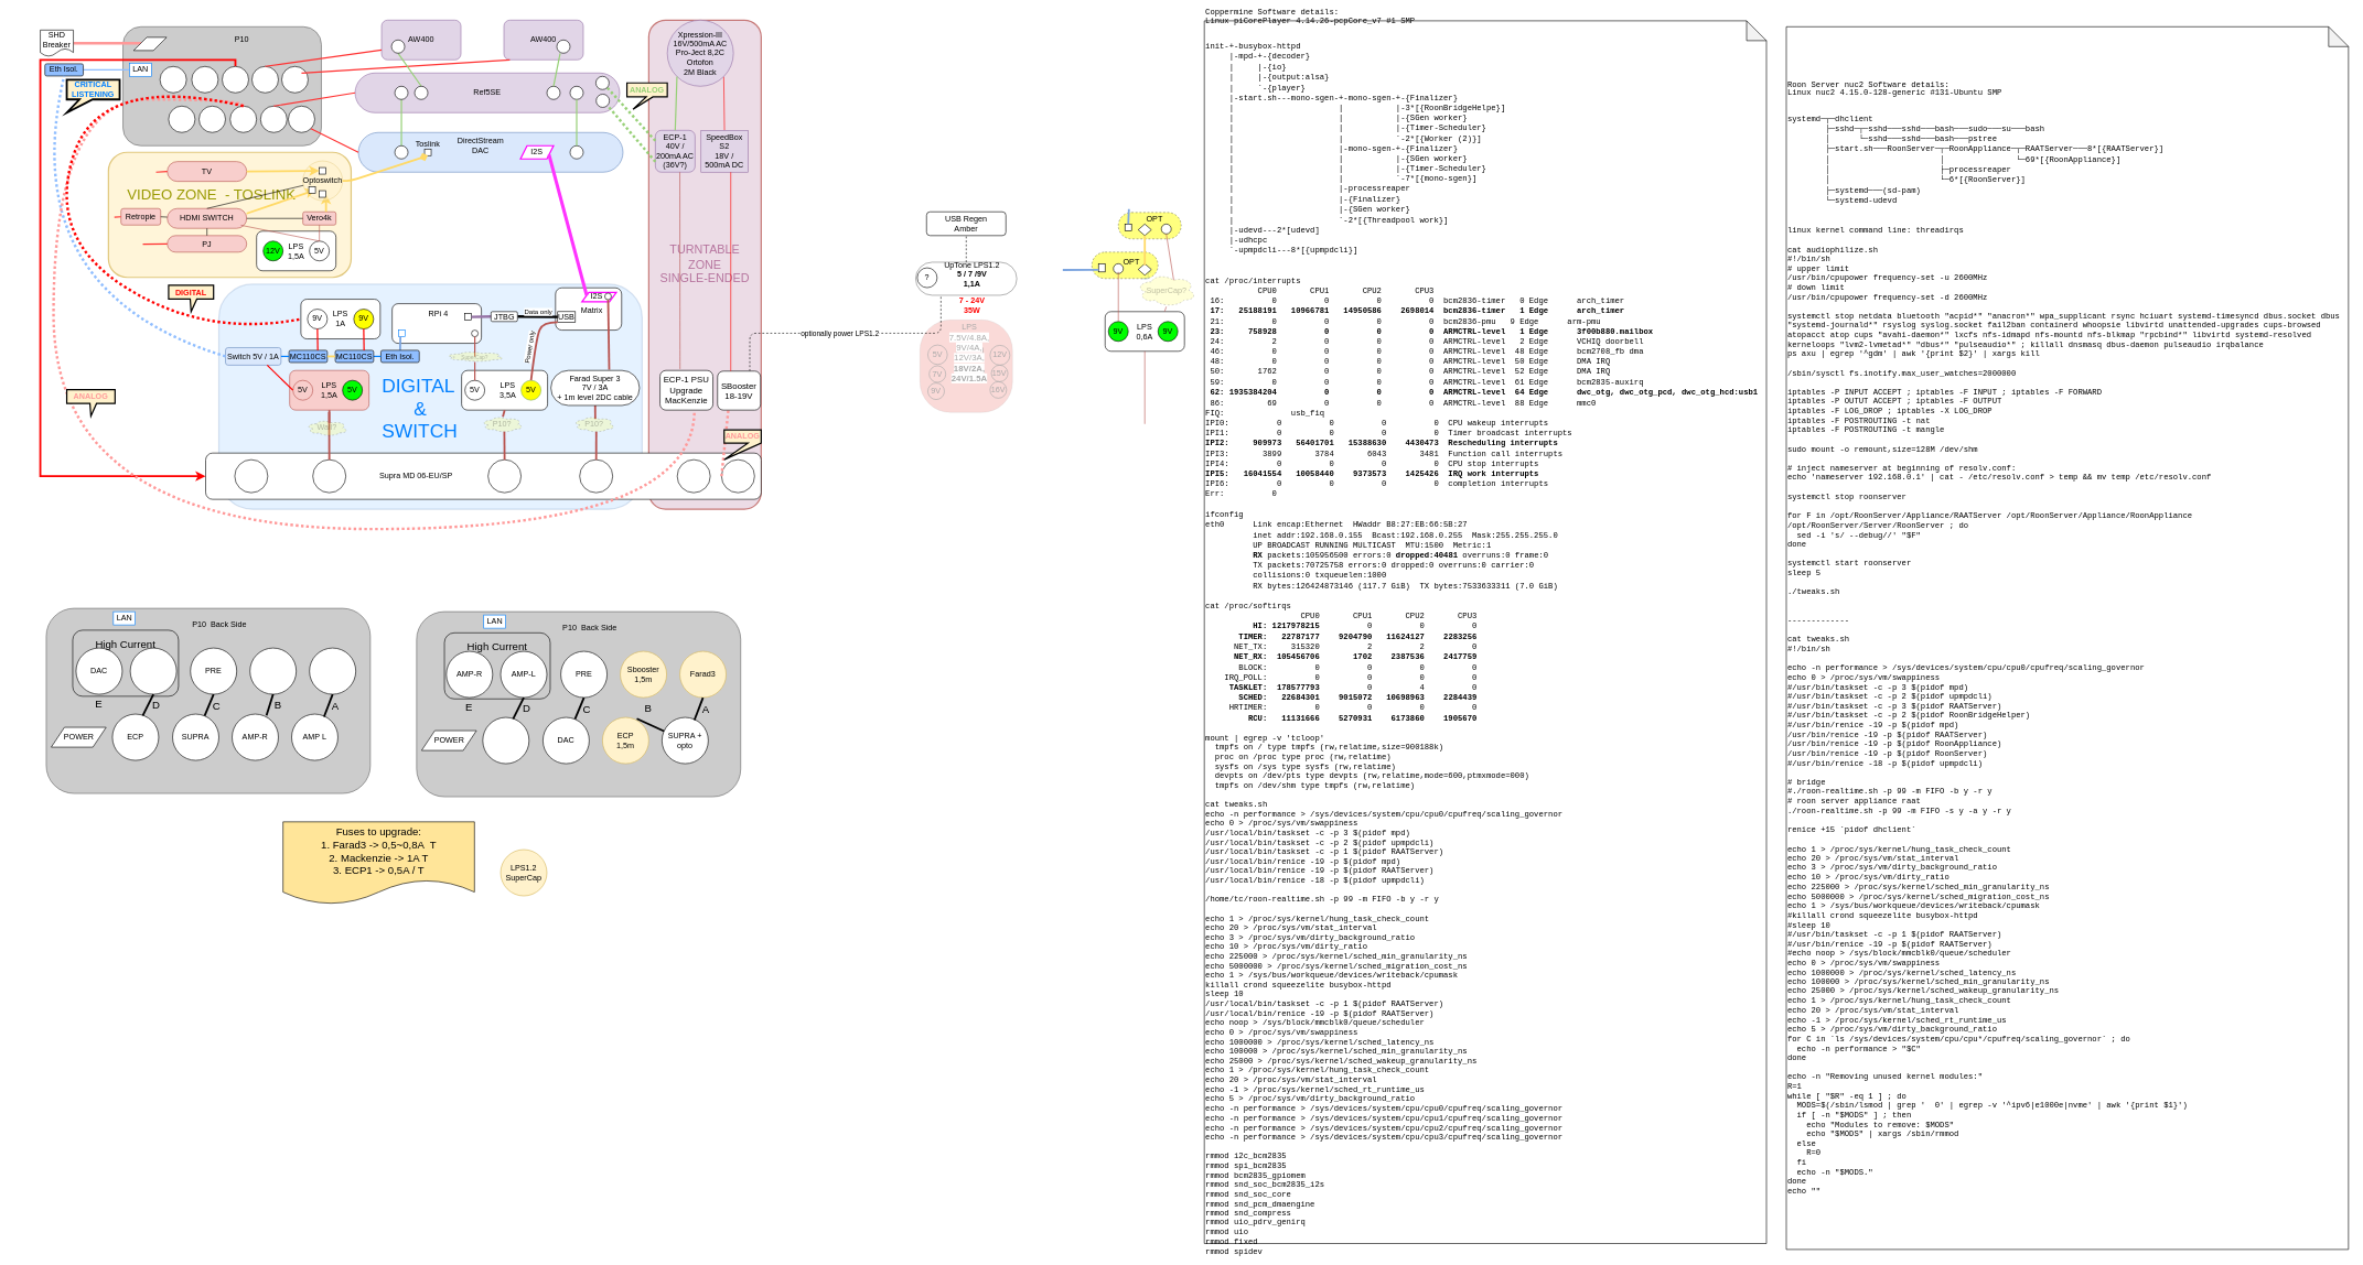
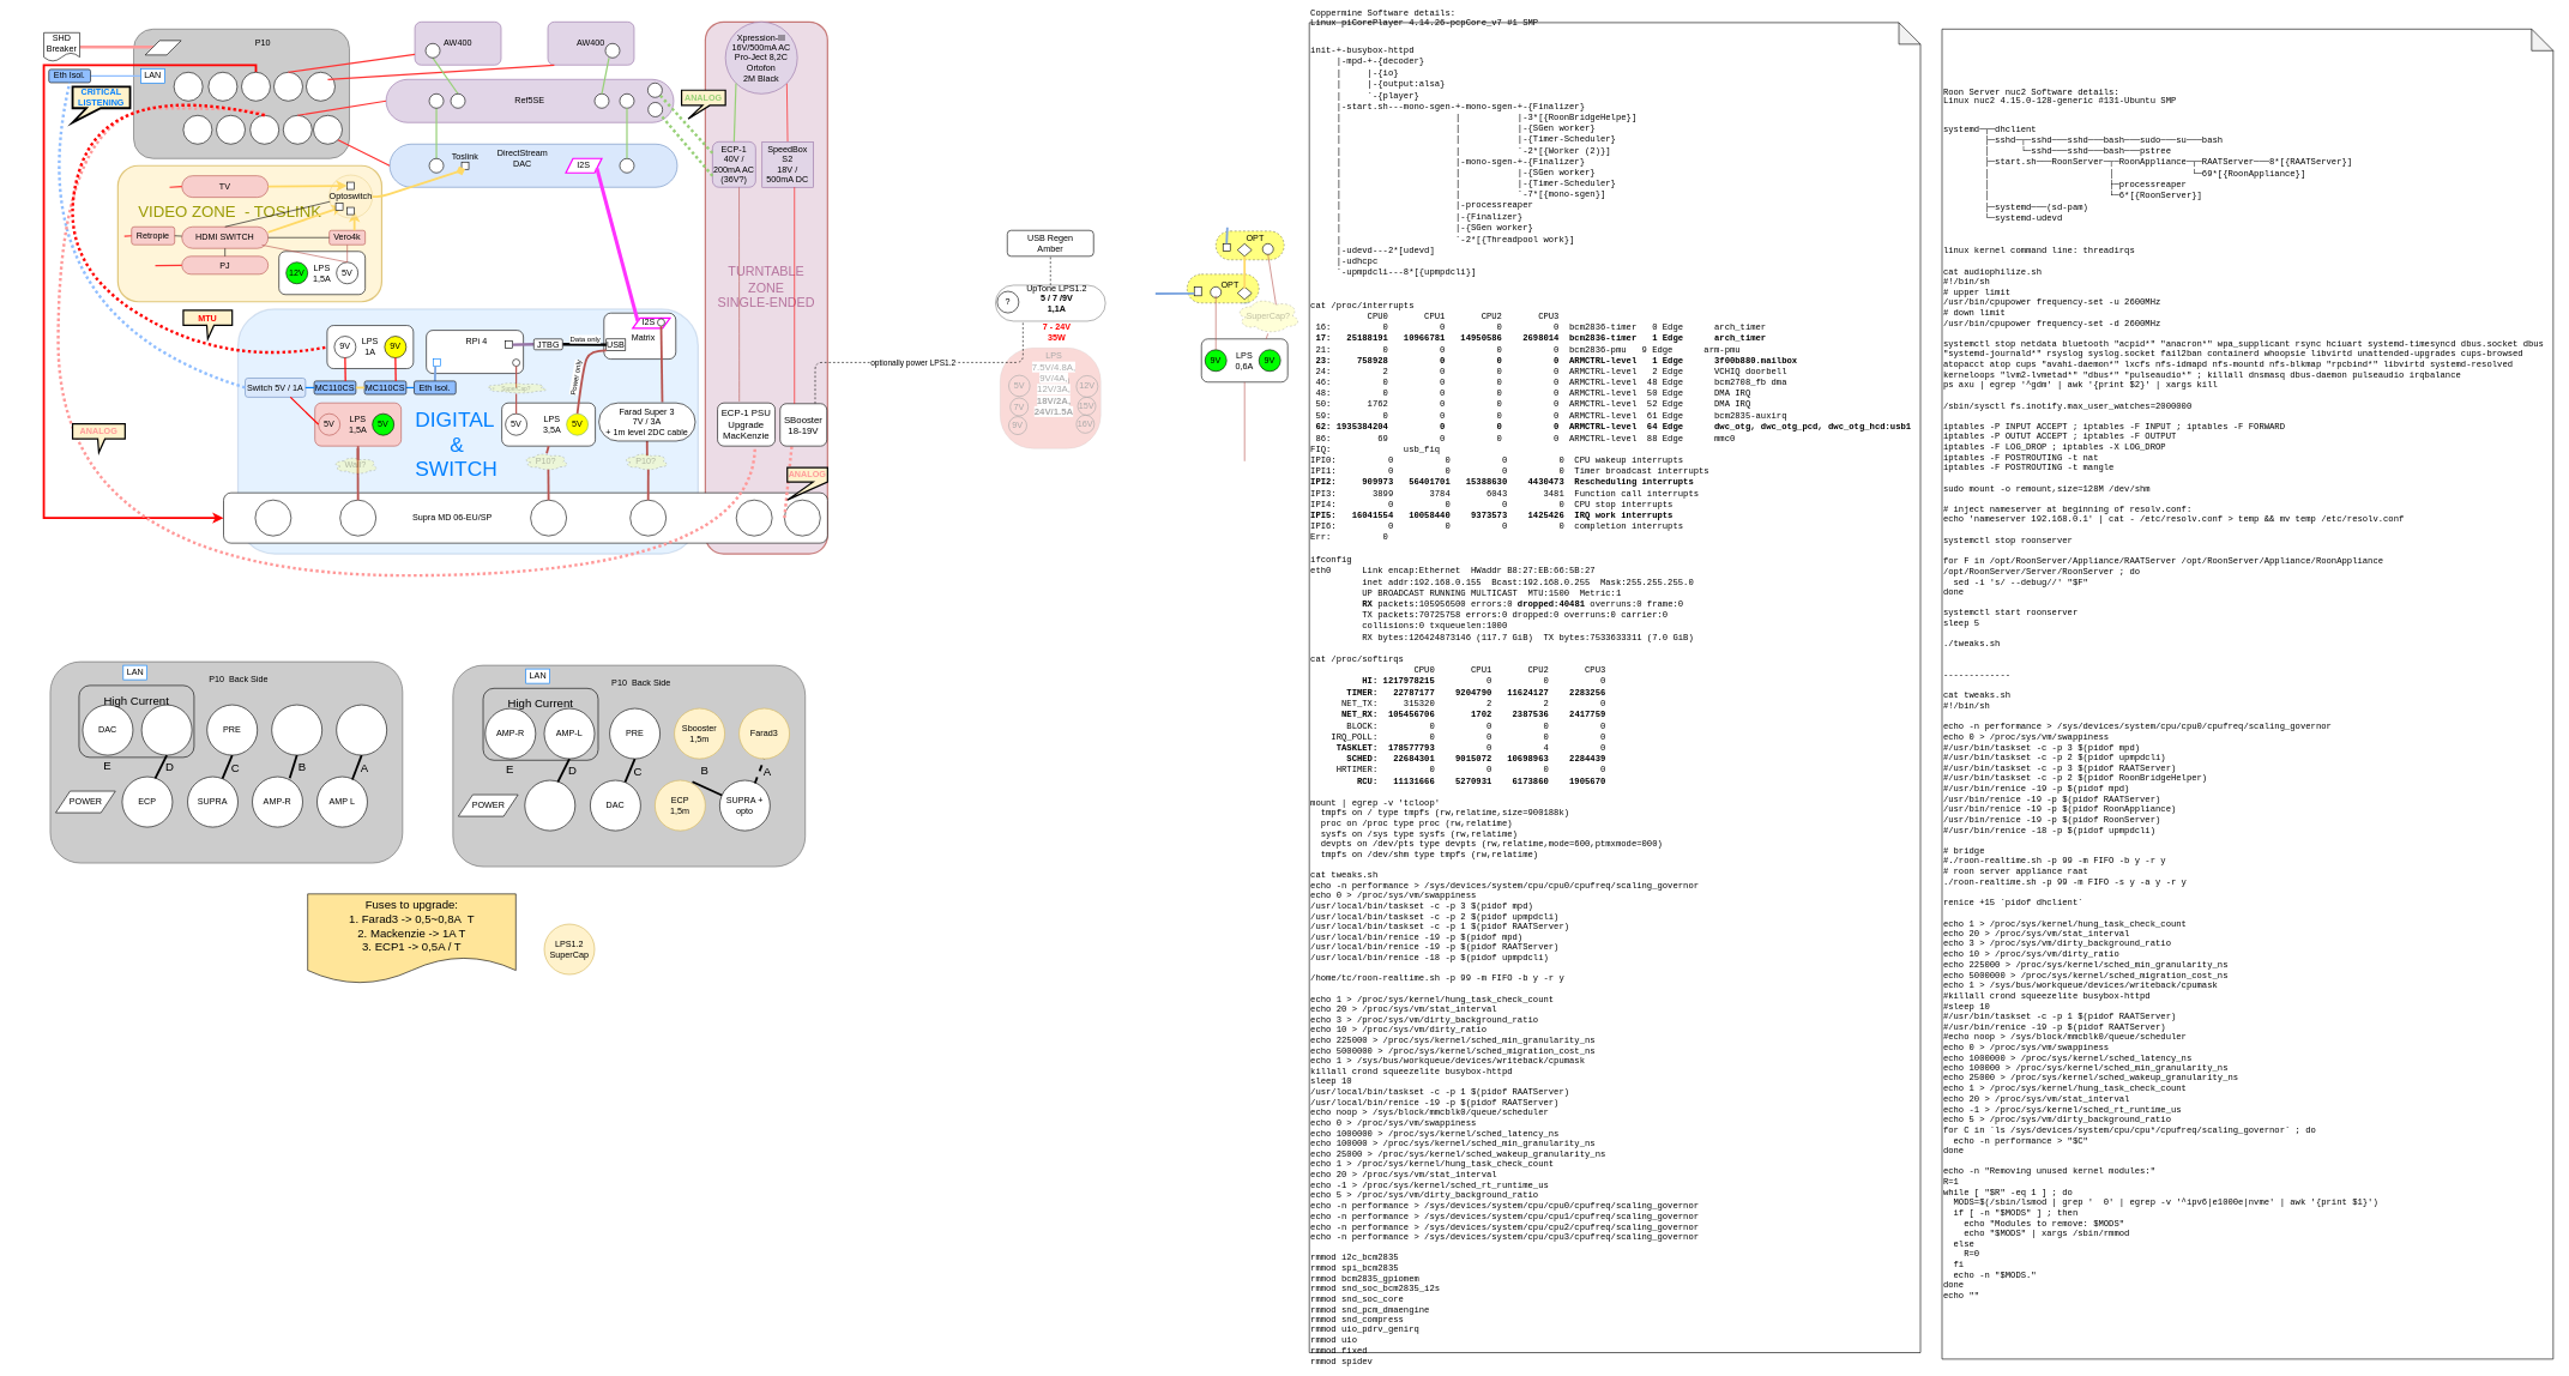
- <mxCell id="190" value="&lt;font color=&quot;#ff0000&quot;&gt;&lt;b&gt;DIGITAL&lt;/b&gt;&lt;/font&gt;" style="shape=callout;whiteSpace=wrap;html=1;perimeter=calloutPerimeter;fillColor=#fff2cc;size=19;position=0.48;base=10;strokeWidth=2;" parent="1" vertex="1"><mxGeometry x="254" y="421" width="68" height="40" as="geometry" /></mxCell>
+ <mxCell id="190" value="&lt;font color=&quot;#ff0000&quot;&gt;&lt;b&gt;MTU&lt;/b&gt;&lt;/font&gt;" style="shape=callout;whiteSpace=wrap;html=1;perimeter=calloutPerimeter;fillColor=#fff2cc;size=19;position=0.48;base=10;strokeWidth=2;" parent="1" vertex="1"><mxGeometry x="254" y="421" width="68" height="40" as="geometry" /></mxCell>
- <mxCell id="239" value="" style="endArrow=none;html=1;shadow=0;entryX=0.5;entryY=1;entryDx=0;entryDy=0;exitX=0.7;exitY=0.057;exitDx=0;exitDy=0;exitPerimeter=0;strokeWidth=3;" edge="1" parent="1" source="236" target="232"><mxGeometry width="50" height="50" relative="1" as="geometry"><mxPoint x="909" y="1015" as="sourcePoint" /><mxPoint x="959" y="965" as="targetPoint" /></mxGeometry></mxCell>
+ <mxCell id="239" value="" style="endArrow=none;html=1;shadow=0;entryX=0.5;entryY=1;entryDx=0;entryDy=0;exitX=0.7;exitY=0.057;exitDx=0;exitDy=0;exitPerimeter=0;strokeWidth=3;dashed=1;" edge="1" parent="1" source="236" target="232"><mxGeometry width="50" height="50" relative="1" as="geometry"><mxPoint x="909" y="1015" as="sourcePoint" /><mxPoint x="959" y="965" as="targetPoint" /></mxGeometry></mxCell>
